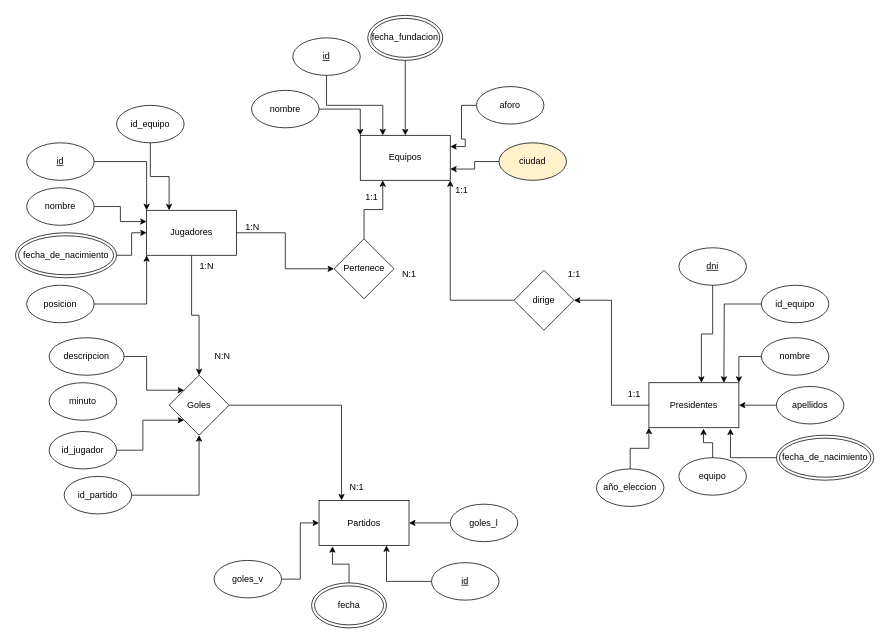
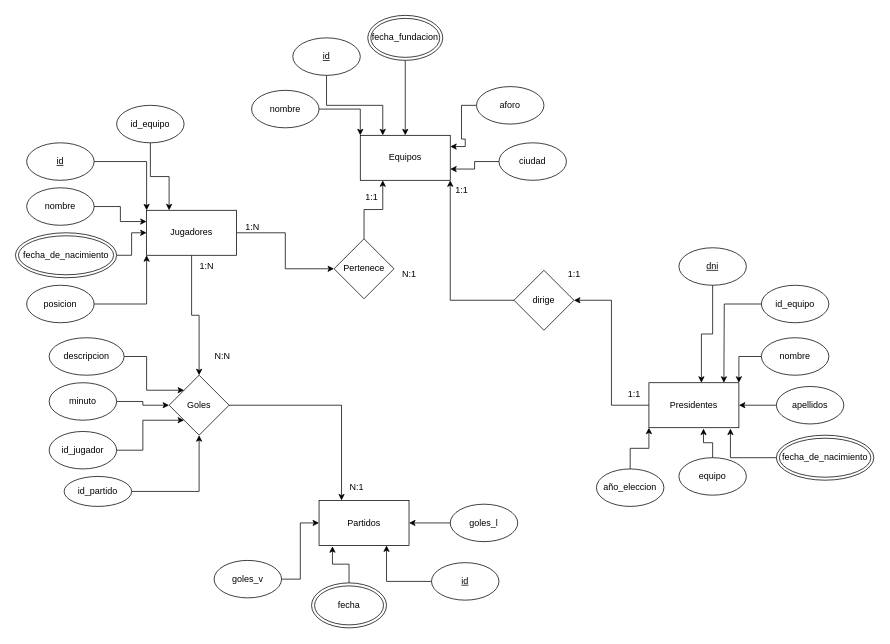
- <mxCell id="26" value="ciudad" style="ellipse;whiteSpace=wrap;html=1;fillColor=#fff2cc;" vertex="1" parent="1"><mxGeometry x="665" y="190" width="90" height="50" as="geometry" /></mxCell>
+ <mxCell id="26" value="ciudad" style="ellipse;whiteSpace=wrap;html=1;" vertex="1" parent="1"><mxGeometry x="665" y="190" width="90" height="50" as="geometry" /></mxCell>
+ <mxCell id="53" style="edgeStyle=orthogonalEdgeStyle;rounded=0;orthogonalLoop=1;jettySize=auto;html=1;entryX=0;entryY=0.5;entryDx=0;entryDy=0;" edge="1" parent="1" source="54" target="52"><mxGeometry relative="1" as="geometry" /></mxCell>
- <mxCell id="61" value="id_partido" style="ellipse;whiteSpace=wrap;html=1;" vertex="1" parent="1"><mxGeometry x="85" y="635" width="90" height="50" as="geometry" /></mxCell>
+ <mxCell id="61" value="id_partido" style="ellipse;whiteSpace=wrap;html=1;" vertex="1" parent="1"><mxGeometry x="85" y="635" width="90" height="40" as="geometry" /></mxCell>
